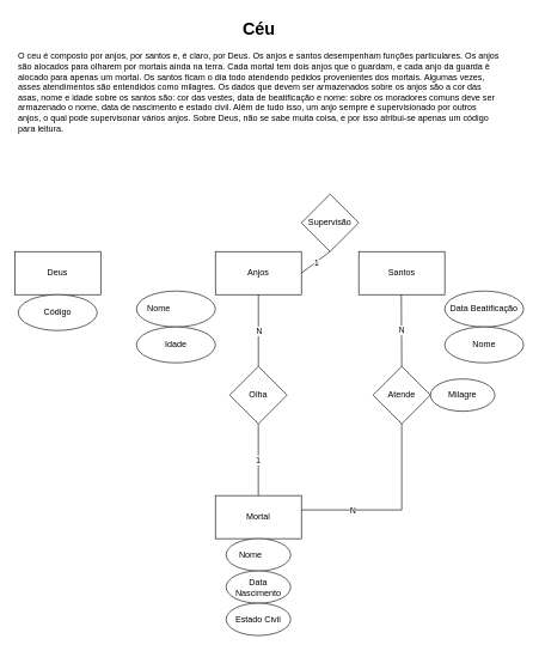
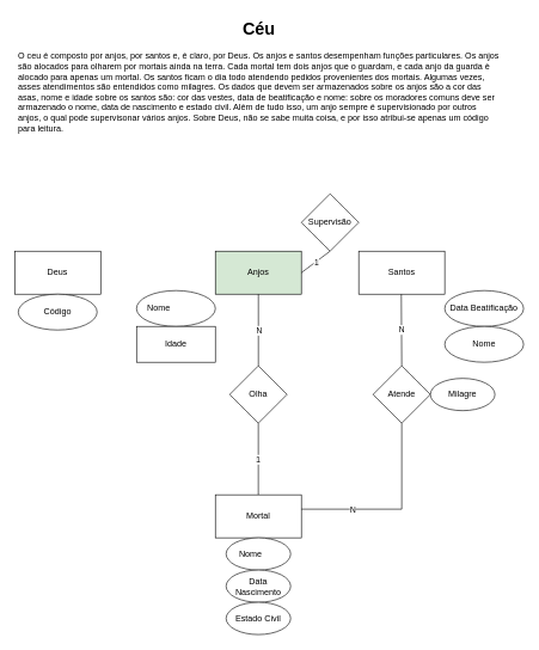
- <mxCell id="5" value="Anjos" style="rounded=0;whiteSpace=wrap;html=1;" parent="1" vertex="1"><mxGeometry x="300" y="350" width="120" height="60" as="geometry" /></mxCell>
+ <mxCell id="5" value="Anjos" style="rounded=0;whiteSpace=wrap;html=1;fillColor=#d5e8d4;" parent="1" vertex="1"><mxGeometry x="300" y="350" width="120" height="60" as="geometry" /></mxCell>
- <mxCell id="7" value="Idade" style="ellipse;whiteSpace=wrap;html=1;" parent="1" vertex="1"><mxGeometry x="190" y="455" width="110" height="50" as="geometry" /></mxCell>
+ <mxCell id="7" value="Idade" style="whiteSpace=wrap;html=1;rounded=0;" parent="1" vertex="1"><mxGeometry x="190" y="455" width="110" height="50" as="geometry" /></mxCell>
